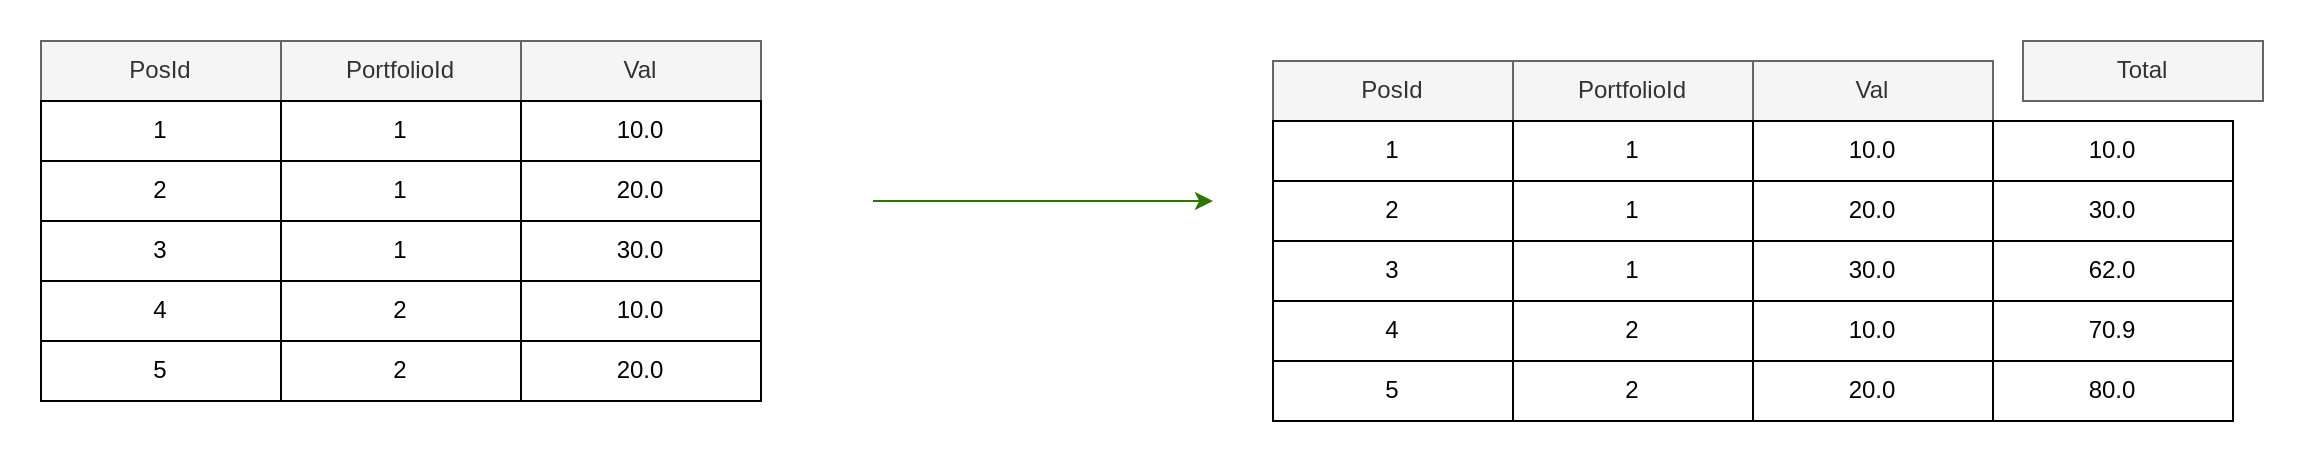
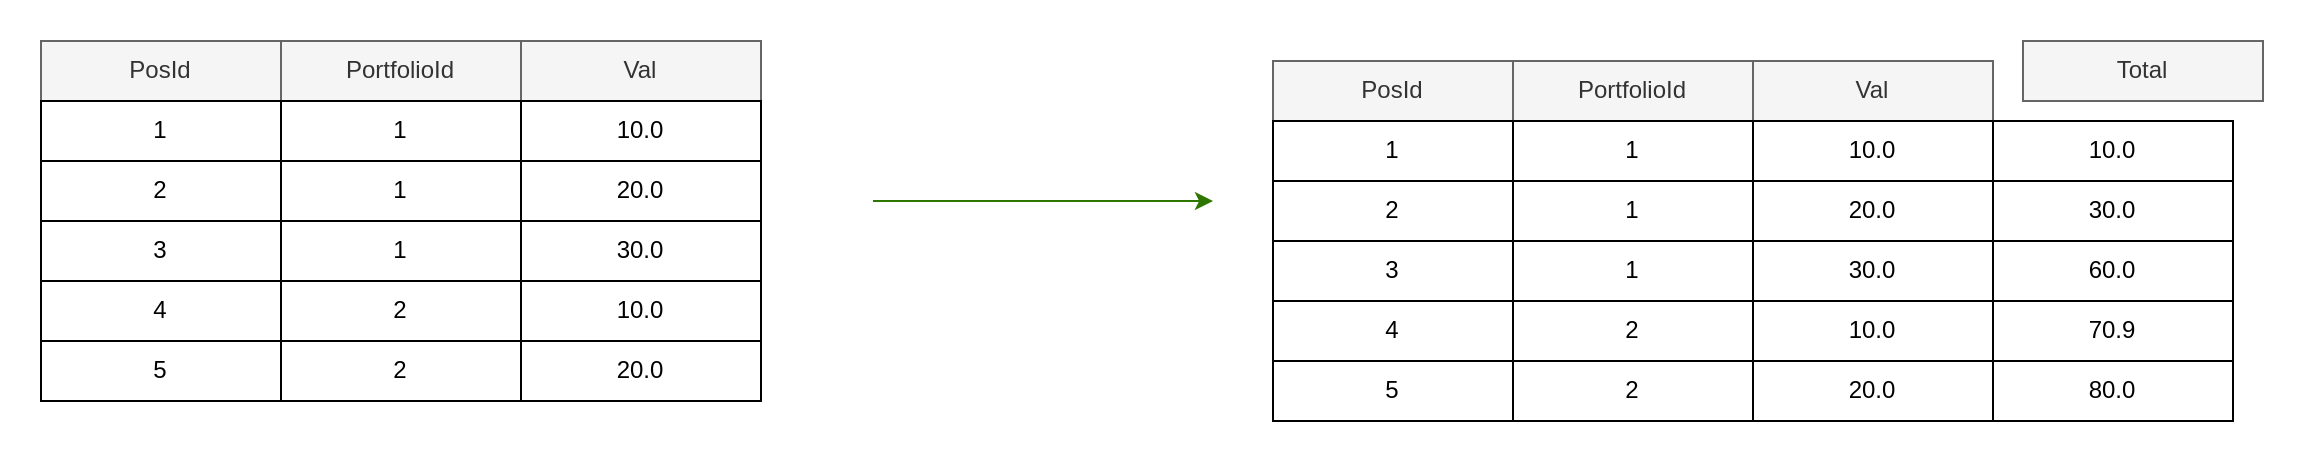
- <mxCell id="44" value="62.0" style="rounded=0;whiteSpace=wrap;html=1;" vertex="1" parent="1"><mxGeometry x="996" y="120" width="120" height="30" as="geometry" /></mxCell>
+ <mxCell id="44" value="60.0" style="rounded=0;whiteSpace=wrap;html=1;" vertex="1" parent="1"><mxGeometry x="996" y="120" width="120" height="30" as="geometry" /></mxCell>
